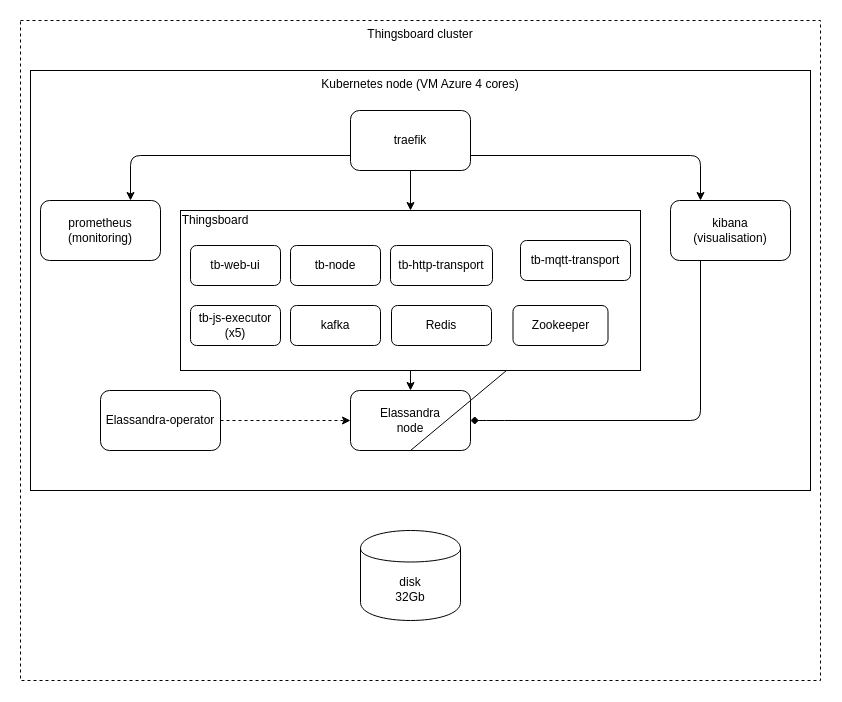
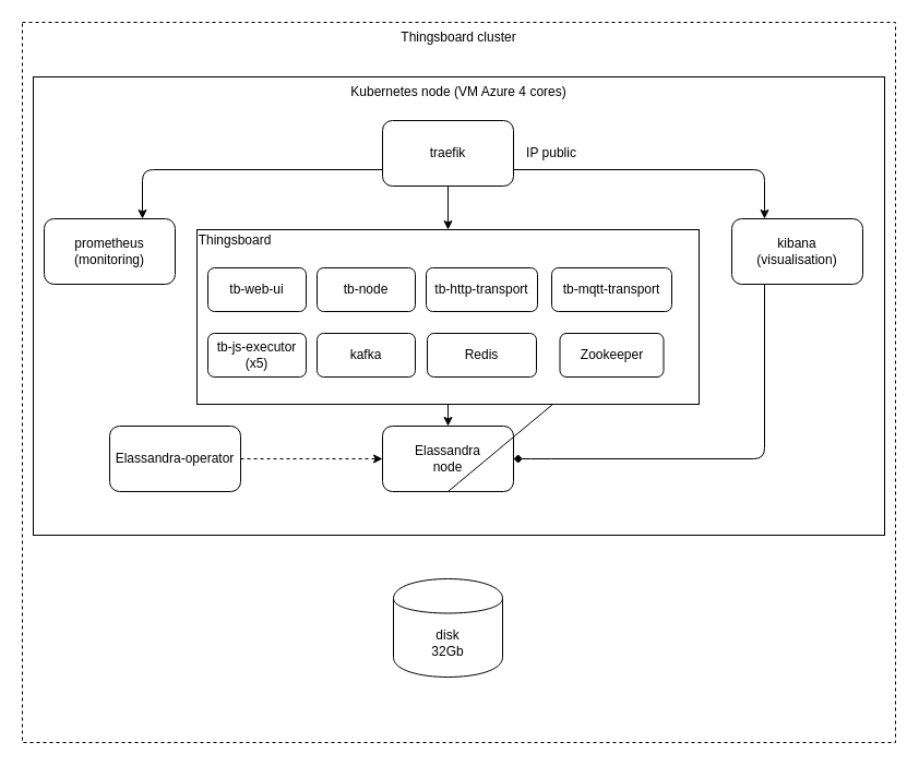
+ <mxCell id="16" value="IP public" style="text;html=1;strokeColor=none;fillColor=none;align=center;verticalAlign=middle;whiteSpace=wrap;rounded=0;" parent="1" vertex="1"><mxGeometry x="470" y="130" width="70" height="20" as="geometry" /></mxCell>
- <mxCell id="21" value="tb-mqtt-transport" style="rounded=1;whiteSpace=wrap;html=1;" vertex="1" parent="1"><mxGeometry x="520" y="240" width="110" height="40" as="geometry" /></mxCell>
+ <mxCell id="21" value="tb-mqtt-transport" style="rounded=1;whiteSpace=wrap;html=1;" vertex="1" parent="1"><mxGeometry x="505" y="245" width="110" height="40" as="geometry" /></mxCell>
